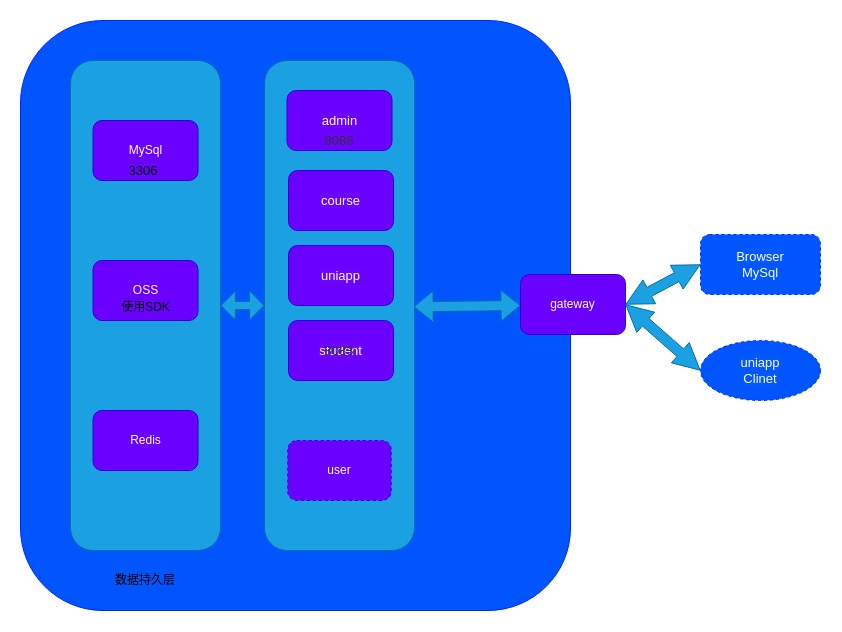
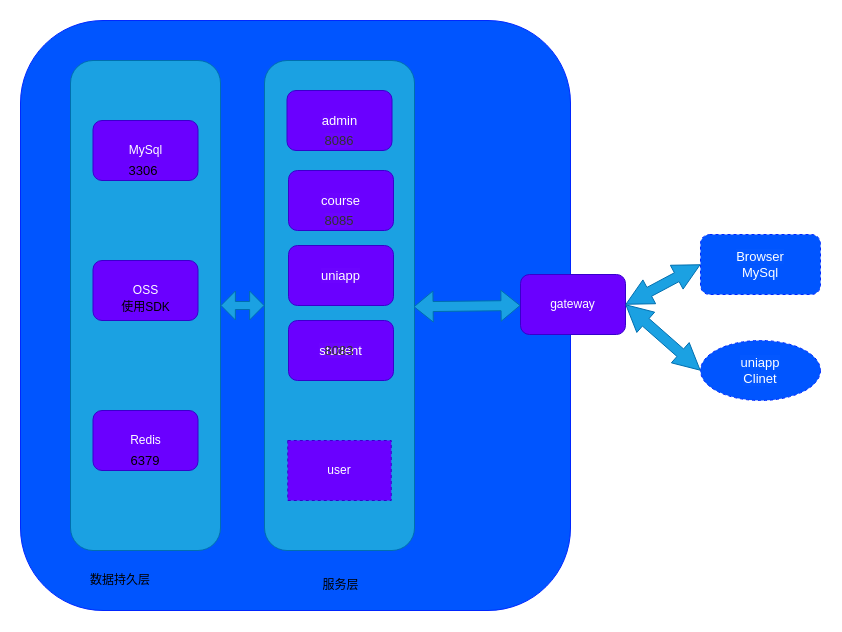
+ <mxCell id="23" value="&lt;span style=&quot;color: rgb(50 , 50 , 50) ; font-size: 13px ; background-color: rgba(255 , 255 , 255 , 0.01)&quot;&gt;8085&lt;/span&gt;" style="text;html=1;strokeColor=none;fillColor=none;align=center;verticalAlign=middle;whiteSpace=wrap;rounded=0;dashed=1;" parent="1" vertex="1"><mxGeometry x="319" y="210" width="40" height="20" as="geometry" /></mxCell>
+ <mxCell id="21" value="&lt;span style=&quot;font-size: 13px ; background-color: rgba(255 , 255 , 255 , 0.01)&quot;&gt;&lt;font color=&quot;#000000&quot;&gt;6379&lt;/font&gt;&lt;/span&gt;" style="text;html=1;strokeColor=none;fillColor=none;align=center;verticalAlign=middle;whiteSpace=wrap;rounded=0;dashed=1;" parent="1" vertex="1"><mxGeometry x="125" y="450" width="40" height="20" as="geometry" /></mxCell>
- <mxCell id="15" value="user" style="rounded=1;whiteSpace=wrap;html=1;strokeColor=#3700CC;fillColor=#6a00ff;dashed=1;fontColor=#ffffff;" parent="1" vertex="1"><mxGeometry x="287.25" y="440" width="103.5" height="60" as="geometry" /></mxCell>
+ <mxCell id="15" value="user" style="whiteSpace=wrap;html=1;strokeColor=#3700CC;fillColor=#6a00ff;dashed=1;fontColor=#ffffff;rounded=0;" parent="1" vertex="1"><mxGeometry x="287.25" y="440" width="103.5" height="60" as="geometry" /></mxCell>
- <mxCell id="7" value="数据持久层" style="text;html=1;strokeColor=none;fillColor=none;align=center;verticalAlign=middle;whiteSpace=wrap;rounded=0;" parent="1" vertex="1"><mxGeometry x="110" y="570" width="70" height="20" as="geometry" /></mxCell>
+ <mxCell id="7" value="数据持久层" style="text;html=1;strokeColor=none;fillColor=none;align=center;verticalAlign=middle;whiteSpace=wrap;rounded=0;" parent="1" vertex="1"><mxGeometry x="85" y="570" width="70" height="20" as="geometry" /></mxCell>
+ <mxCell id="12" value="服务层" style="text;html=1;strokeColor=none;fillColor=none;align=center;verticalAlign=middle;whiteSpace=wrap;rounded=0;" parent="1" vertex="1"><mxGeometry x="300" y="570" width="81" height="30" as="geometry" /></mxCell>
